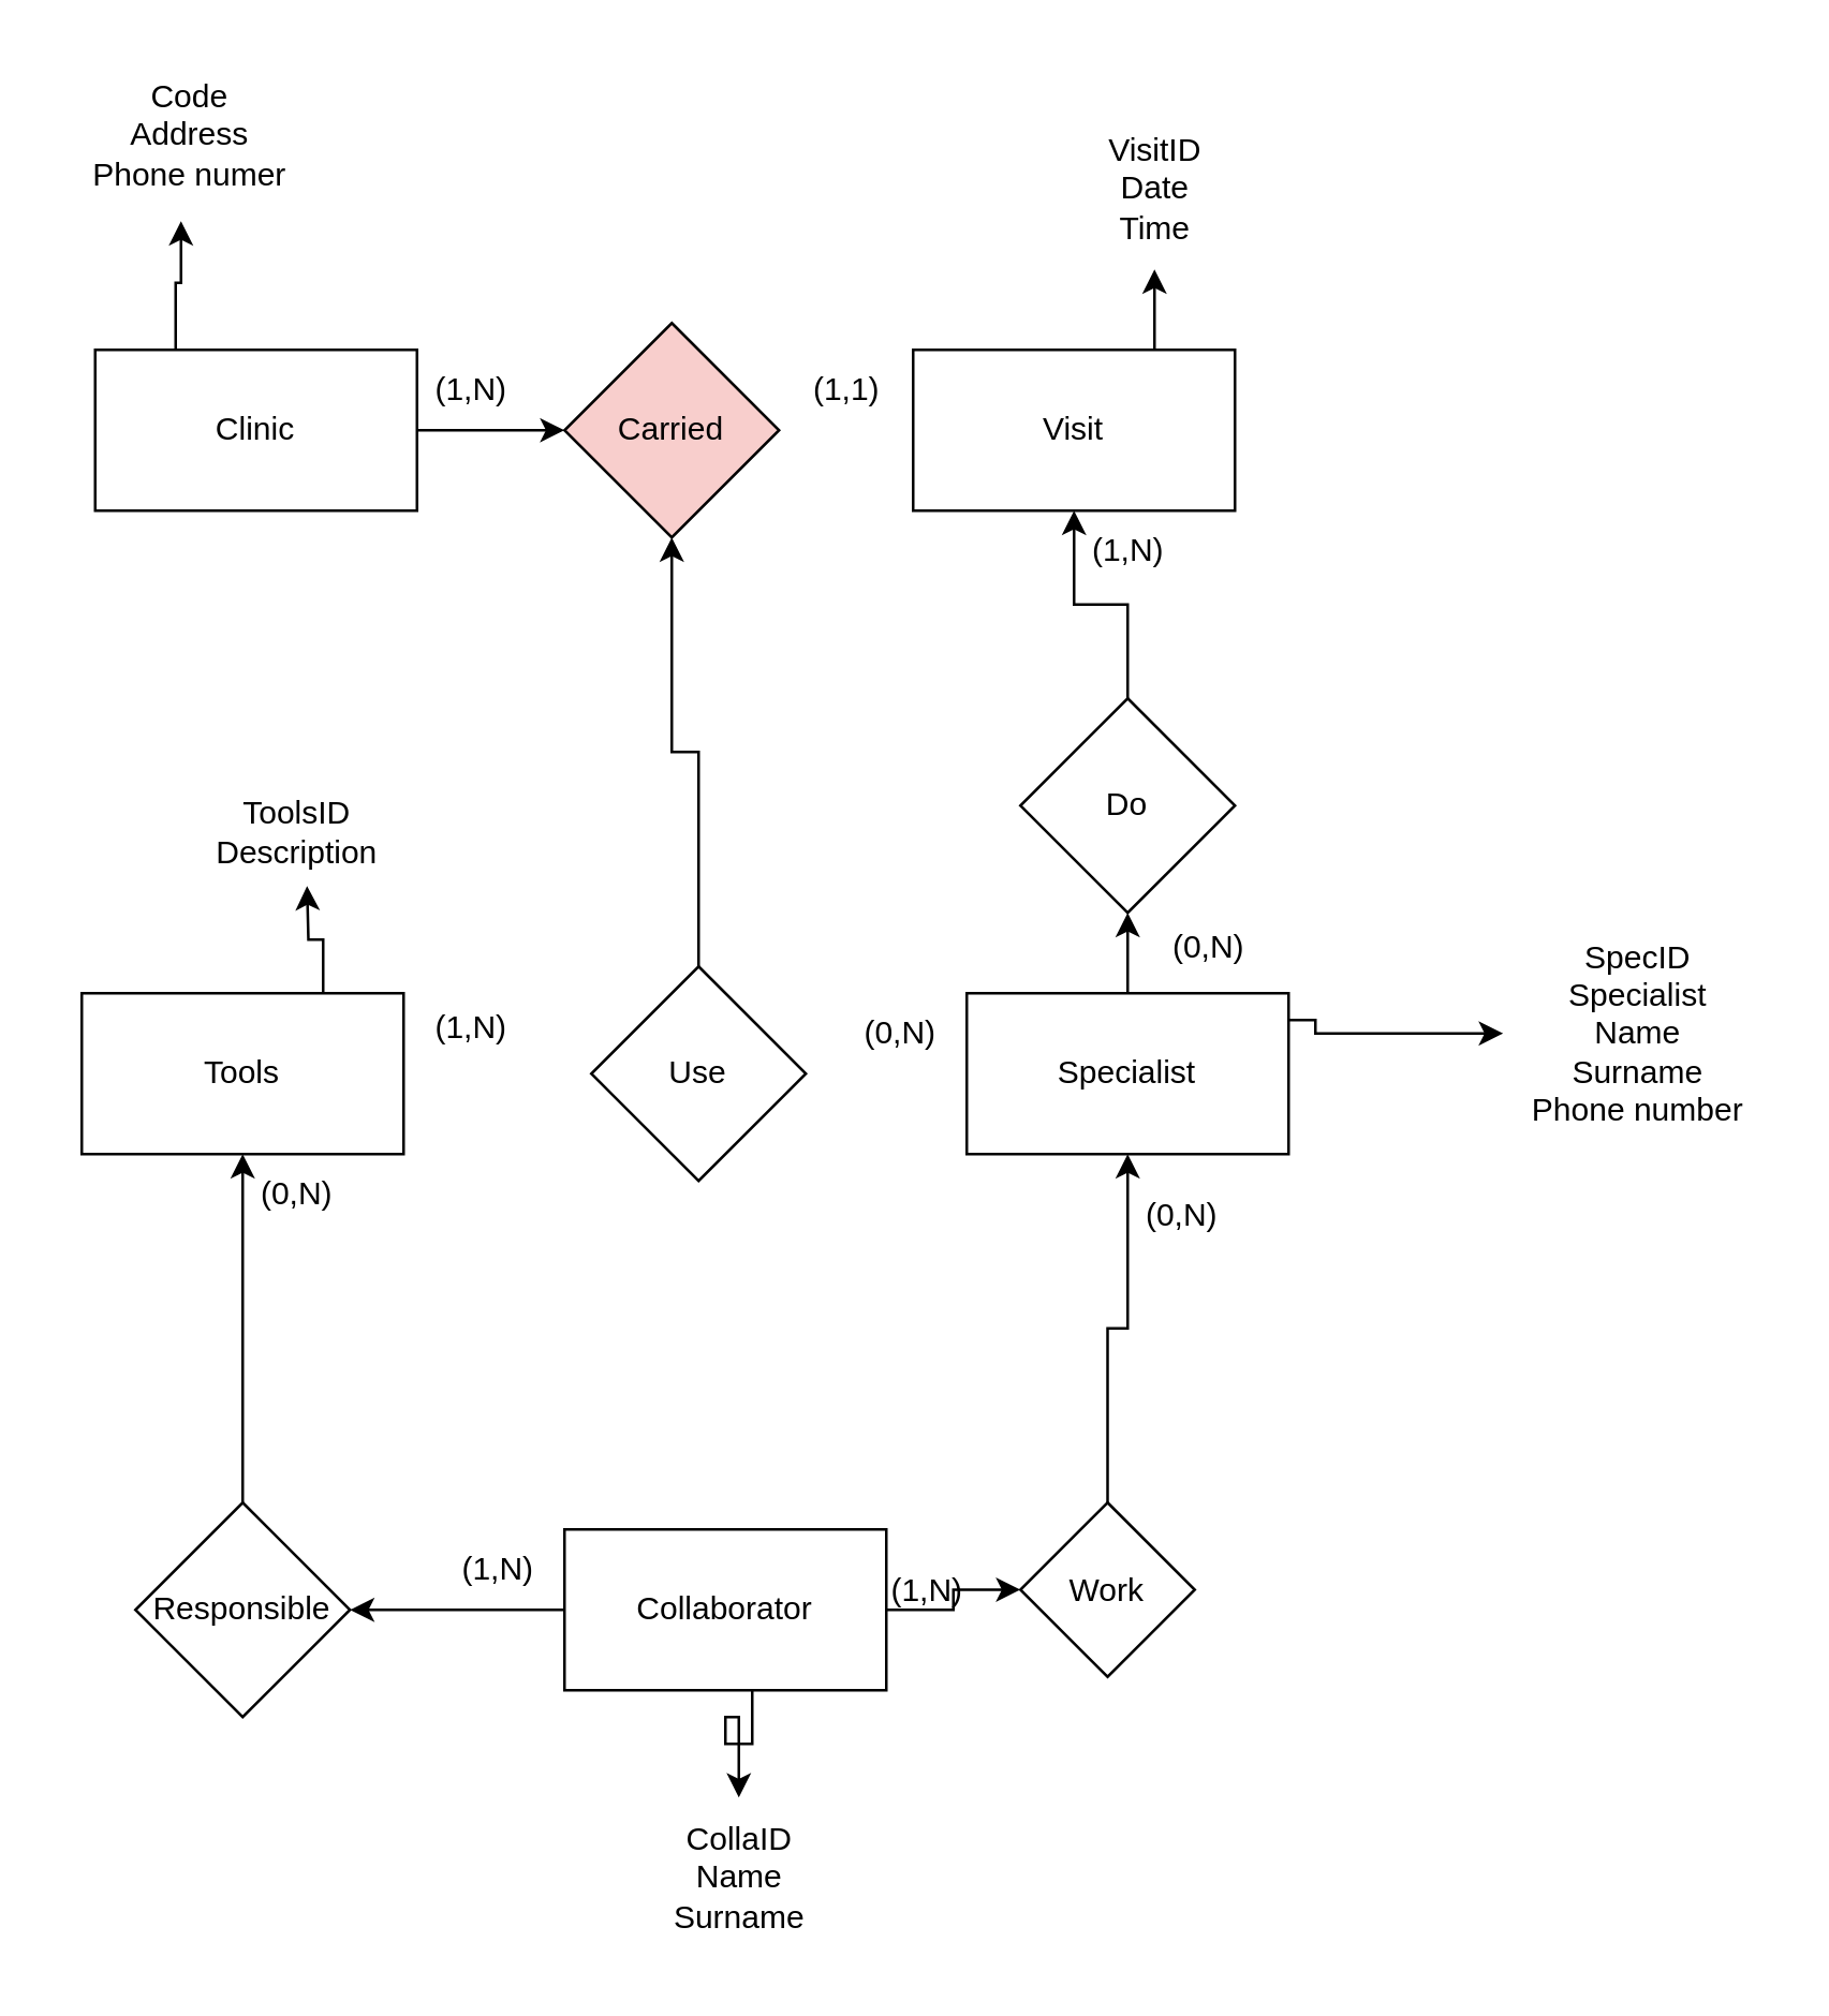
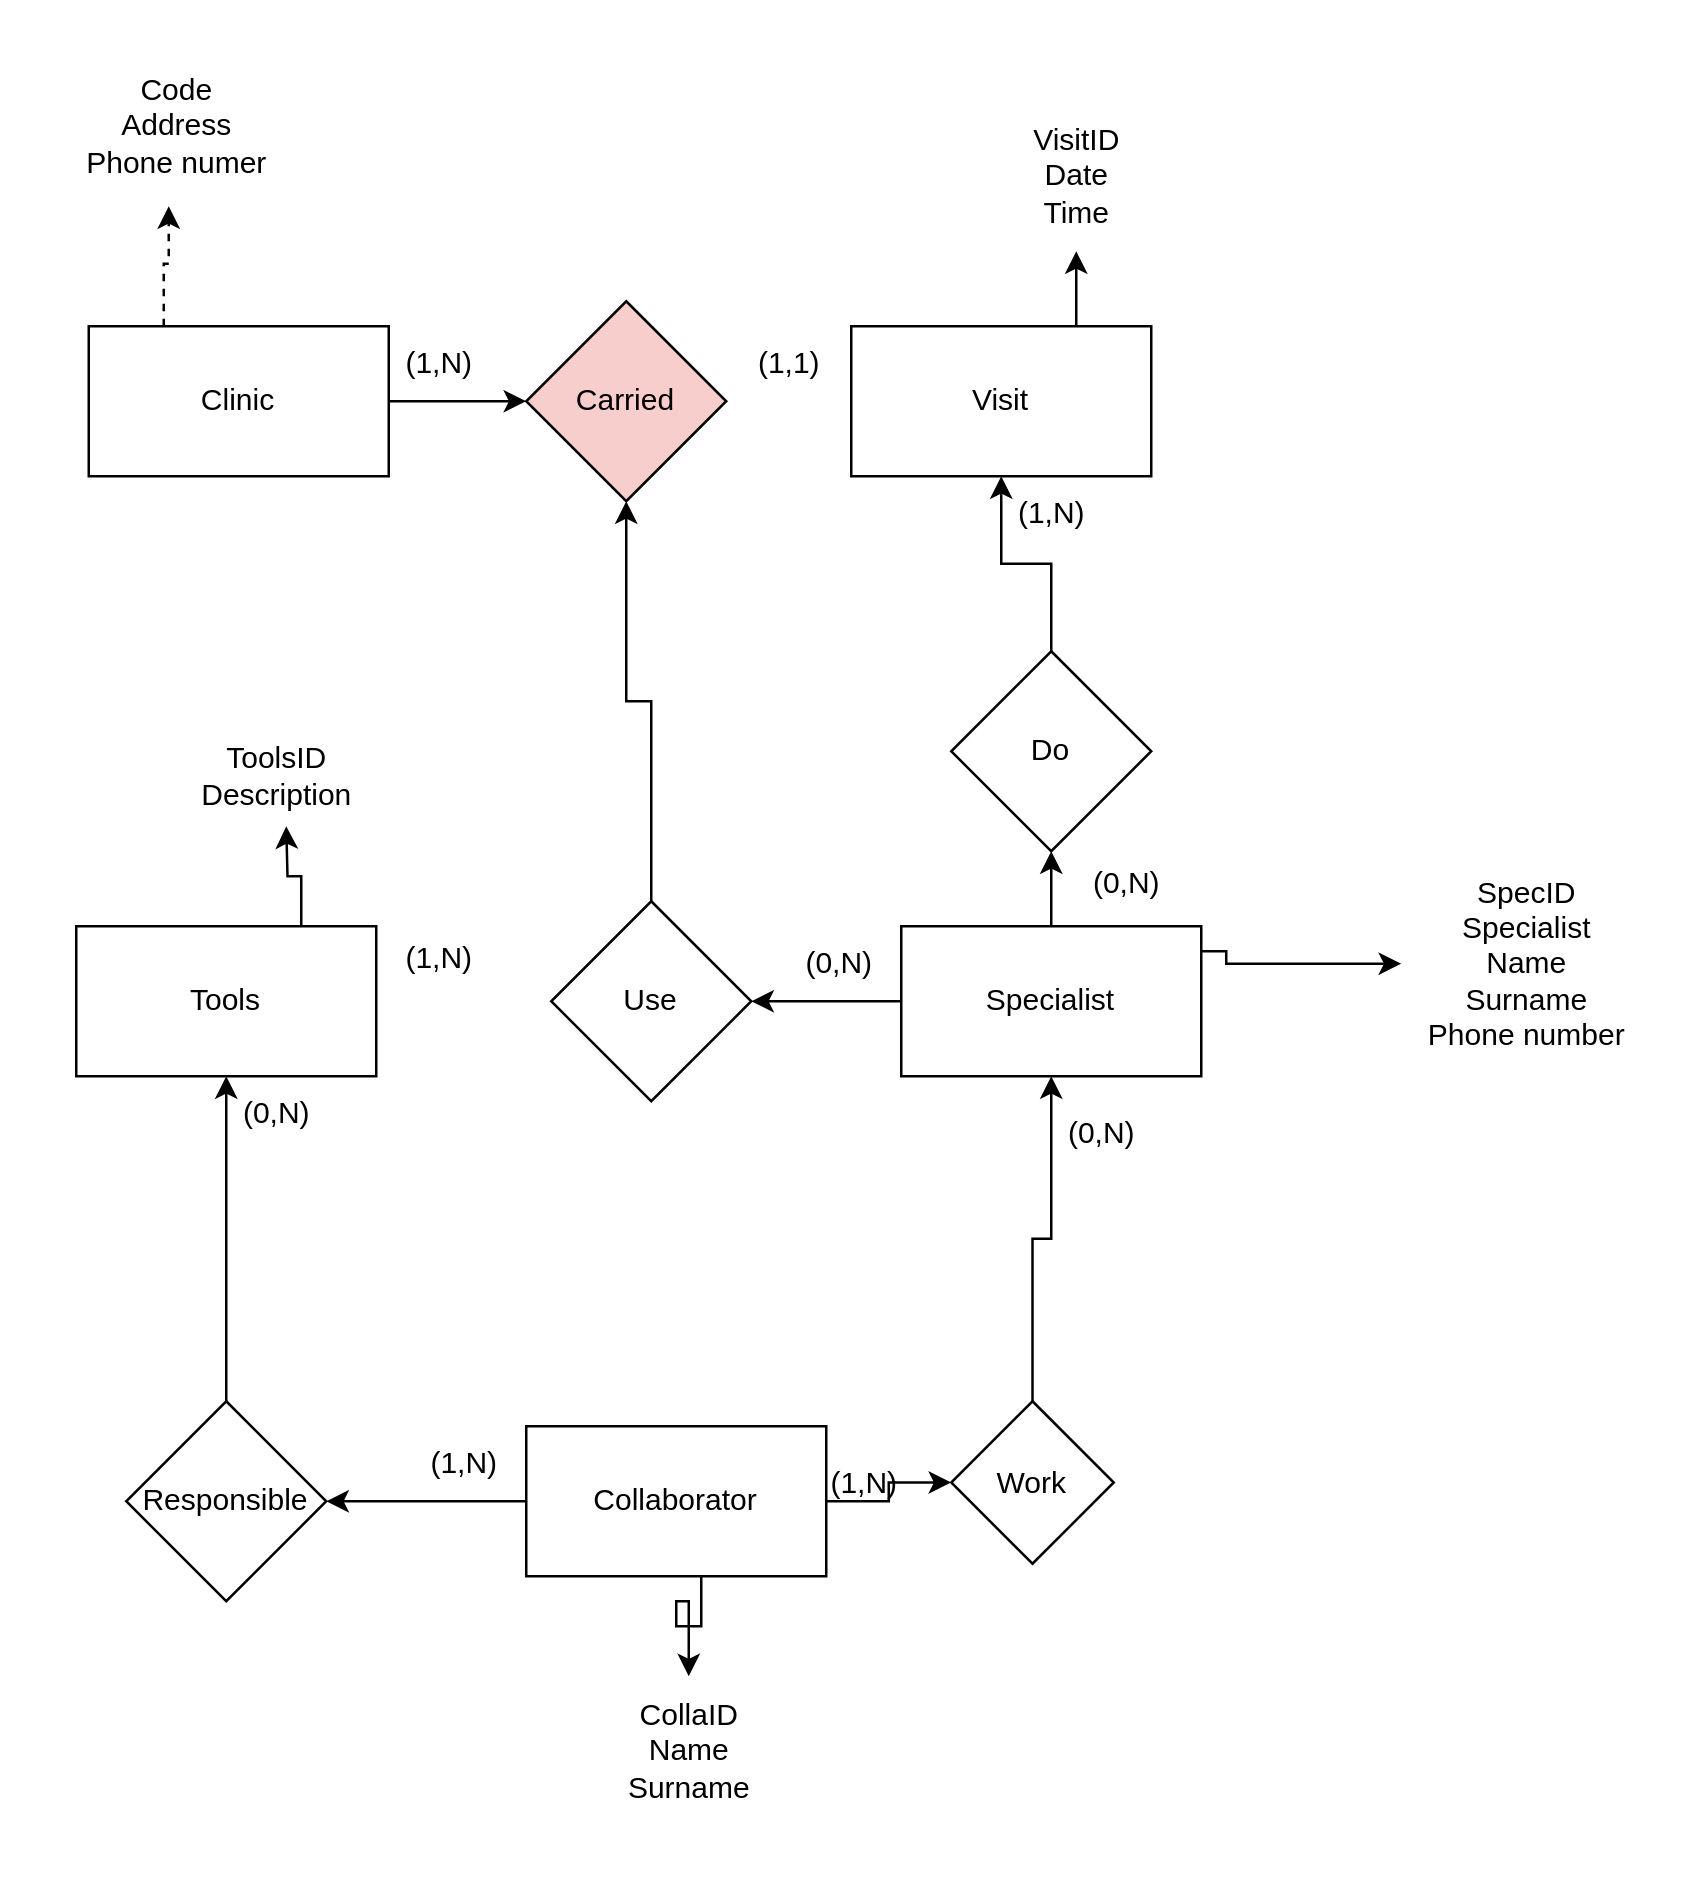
- <mxCell id="4" style="edgeStyle=orthogonalEdgeStyle;rounded=0;orthogonalLoop=1;jettySize=auto;html=1;exitX=0.25;exitY=0;exitDx=0;exitDy=0;entryX=0.47;entryY=1.033;entryDx=0;entryDy=0;entryPerimeter=0;" edge="1" parent="1" source="6" target="7"><mxGeometry relative="1" as="geometry"><mxPoint x="70" y="130" as="targetPoint" /></mxGeometry></mxCell>
+ <mxCell id="4" style="edgeStyle=orthogonalEdgeStyle;rounded=0;orthogonalLoop=1;jettySize=auto;html=1;exitX=0.25;exitY=0;exitDx=0;exitDy=0;entryX=0.47;entryY=1.033;entryDx=0;entryDy=0;entryPerimeter=0;dashed=1;" edge="1" parent="1" source="6" target="7"><mxGeometry relative="1" as="geometry"><mxPoint x="70" y="130" as="targetPoint" /></mxGeometry></mxCell>
+ <mxCell id="11" value="" style="edgeStyle=orthogonalEdgeStyle;rounded=0;orthogonalLoop=1;jettySize=auto;html=1;" edge="1" parent="1" source="12" target="30"><mxGeometry relative="1" as="geometry" /></mxCell>
